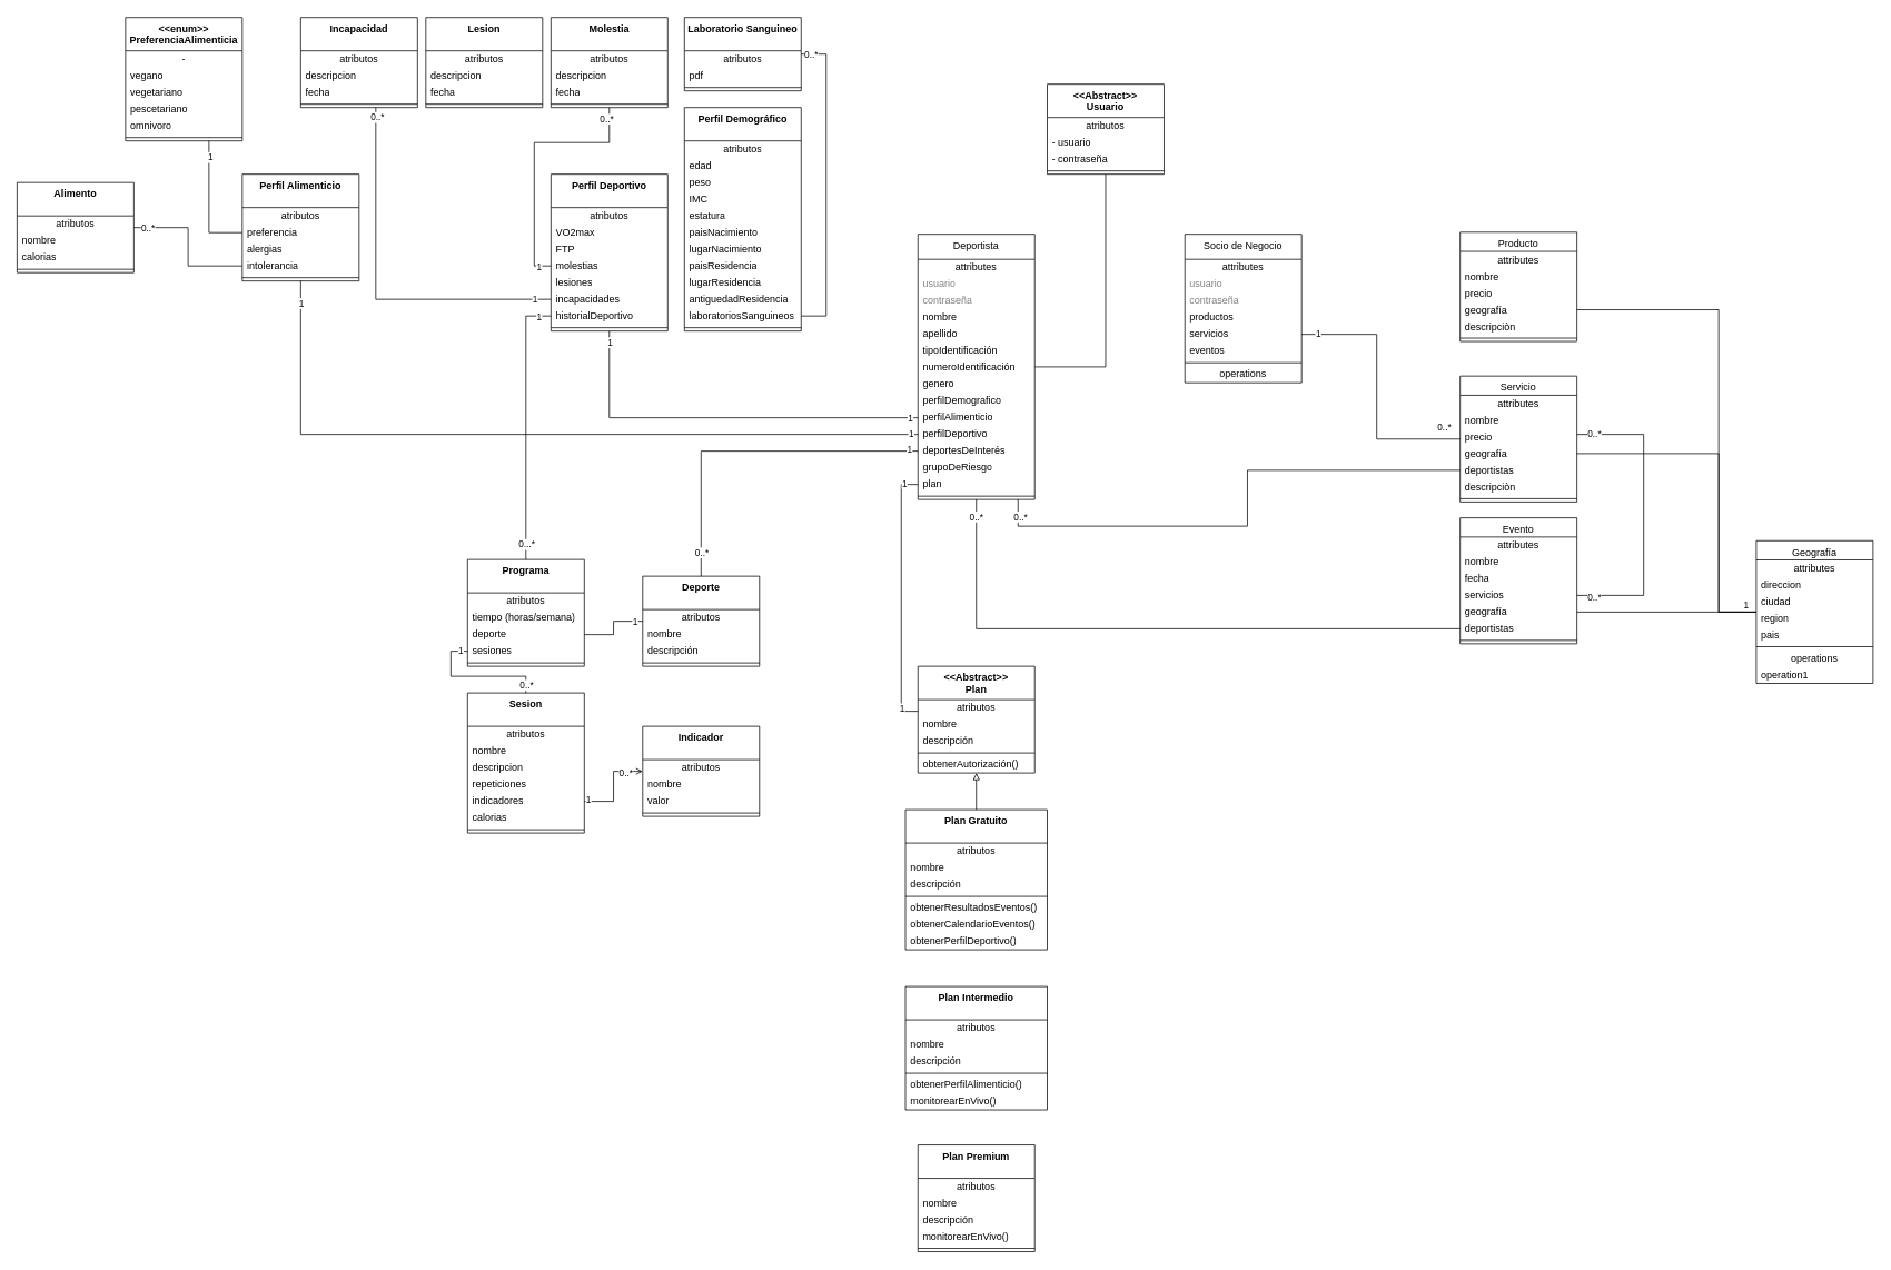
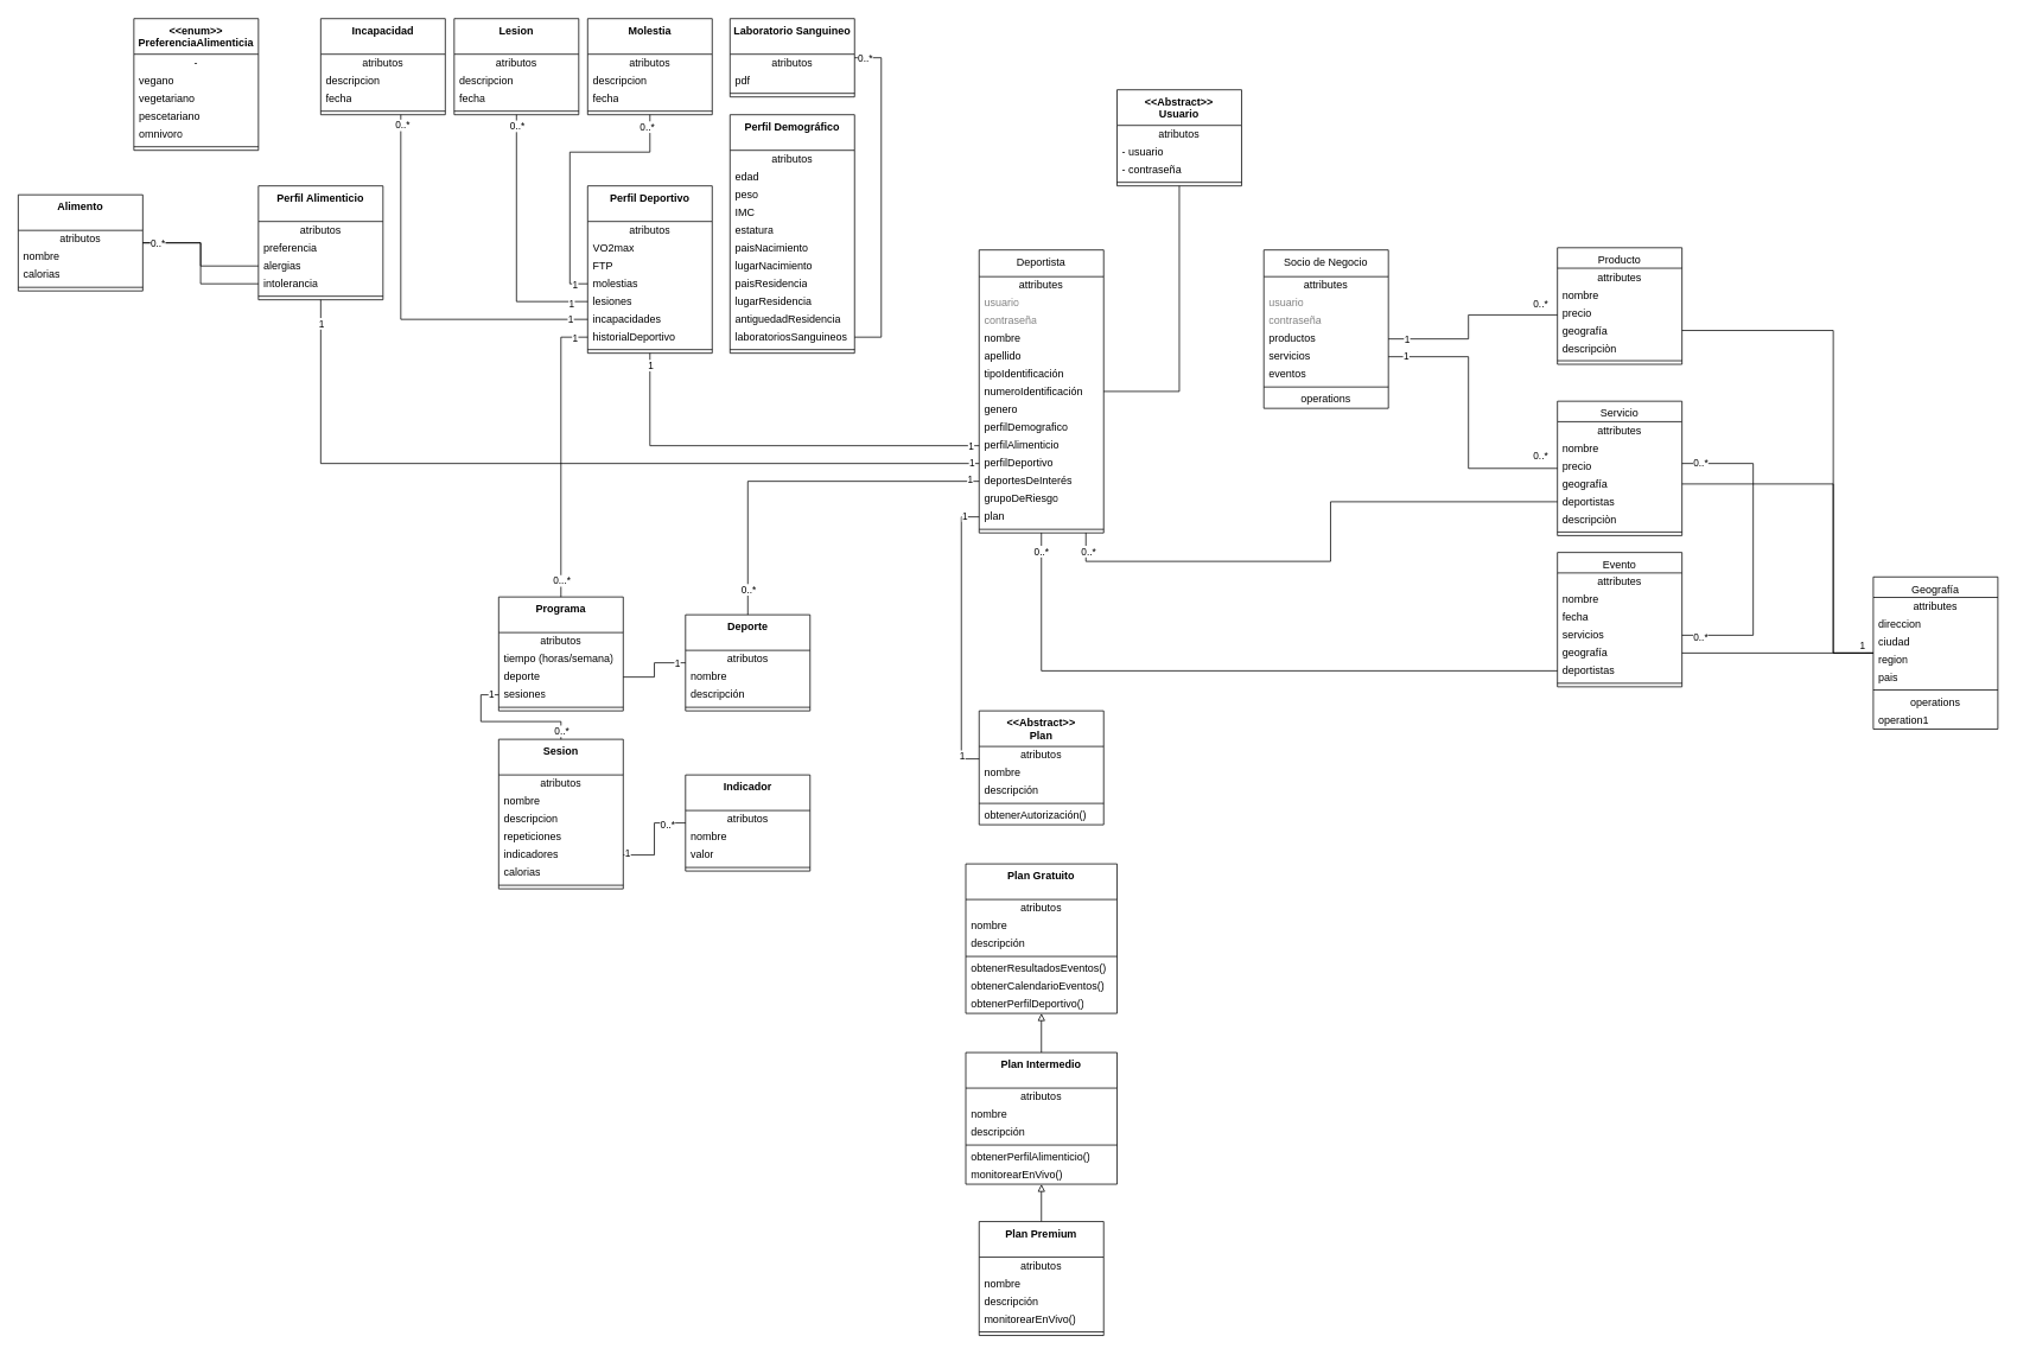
- <mxCell id="180" style="edgeStyle=orthogonalEdgeStyle;rounded=0;orthogonalLoop=1;jettySize=auto;html=1;endArrow=none;endFill=0;" edge="1" parent="1" source="99" target="173"><mxGeometry relative="1" as="geometry"><Array as="points"><mxPoint x="250" y="278" /></Array></mxGeometry></mxCell>
- <mxCell id="181" value="1" style="edgeLabel;html=1;align=center;verticalAlign=middle;resizable=0;points=[];" vertex="1" connectable="0" parent="180"><mxGeometry x="0.619" y="-1" relative="1" as="geometry"><mxPoint y="-10" as="offset" /></mxGeometry></mxCell>
+ <mxCell id="159" style="edgeStyle=orthogonalEdgeStyle;rounded=0;orthogonalLoop=1;jettySize=auto;html=1;endArrow=none;endFill=0;" edge="1" parent="1" source="93" target="146"><mxGeometry relative="1" as="geometry" /></mxCell>
+ <mxCell id="160" value="0..*" style="edgeLabel;html=1;align=center;verticalAlign=middle;resizable=0;points=[];" vertex="1" connectable="0" parent="159"><mxGeometry x="0.864" y="-1" relative="1" as="geometry"><mxPoint x="-1" y="-8" as="offset" /></mxGeometry></mxCell>
+ <mxCell id="161" value="1" style="edgeLabel;html=1;align=center;verticalAlign=middle;resizable=0;points=[];" vertex="1" connectable="0" parent="159"><mxGeometry x="-0.845" y="3" relative="1" as="geometry"><mxPoint x="3" y="-1" as="offset" /></mxGeometry></mxCell>
+ <mxCell id="170" style="edgeStyle=orthogonalEdgeStyle;rounded=0;orthogonalLoop=1;jettySize=auto;html=1;endArrow=none;endFill=0;" edge="1" parent="1" source="100" target="165"><mxGeometry relative="1" as="geometry" /></mxCell>
+ <mxCell id="33" style="edgeStyle=orthogonalEdgeStyle;rounded=0;orthogonalLoop=1;jettySize=auto;html=1;endArrow=none;endFill=0;startArrow=none;startFill=0;" edge="1" parent="1" source="36" target="28"><mxGeometry relative="1" as="geometry"><Array as="points"><mxPoint x="1650" y="353" /><mxPoint x="1650" y="380" /></Array></mxGeometry></mxCell>
+ <mxCell id="34" value="0..*" style="edgeLabel;html=1;align=center;verticalAlign=middle;resizable=0;points=[];" vertex="1" connectable="0" parent="33"><mxGeometry x="-0.77" y="2" relative="1" as="geometry"><mxPoint x="5" y="-15" as="offset" /></mxGeometry></mxCell>
+ <mxCell id="35" value="1" style="edgeLabel;html=1;align=center;verticalAlign=middle;resizable=0;points=[];" vertex="1" connectable="0" parent="33"><mxGeometry x="0.77" relative="1" as="geometry"><mxPoint x="-5" as="offset" /></mxGeometry></mxCell>
- <mxCell id="220" style="edgeStyle=orthogonalEdgeStyle;rounded=0;orthogonalLoop=1;jettySize=auto;html=1;endArrow=open;endFill=0;" edge="1" parent="1" source="228" target="215"><mxGeometry relative="1" as="geometry" /></mxCell>
+ <mxCell id="220" style="edgeStyle=orthogonalEdgeStyle;rounded=0;orthogonalLoop=1;jettySize=auto;html=1;endArrow=none;endFill=0;" edge="1" parent="1" source="228" target="215"><mxGeometry relative="1" as="geometry" /></mxCell>
- <mxCell id="191" style="edgeStyle=orthogonalEdgeStyle;rounded=0;orthogonalLoop=1;jettySize=auto;html=1;endArrow=block;endFill=0;" edge="1" parent="1" source="192" target="182"><mxGeometry relative="1" as="geometry" /></mxCell>
+ <mxCell id="200" style="edgeStyle=orthogonalEdgeStyle;rounded=0;orthogonalLoop=1;jettySize=auto;html=1;endArrow=block;endFill=0;" edge="1" parent="1" source="201" target="192"><mxGeometry relative="1" as="geometry" /></mxCell>
+ <mxCell id="208" style="edgeStyle=orthogonalEdgeStyle;rounded=0;orthogonalLoop=1;jettySize=auto;html=1;endArrow=block;endFill=0;" edge="1" parent="1" source="209" target="201"><mxGeometry relative="1" as="geometry" /></mxCell>
